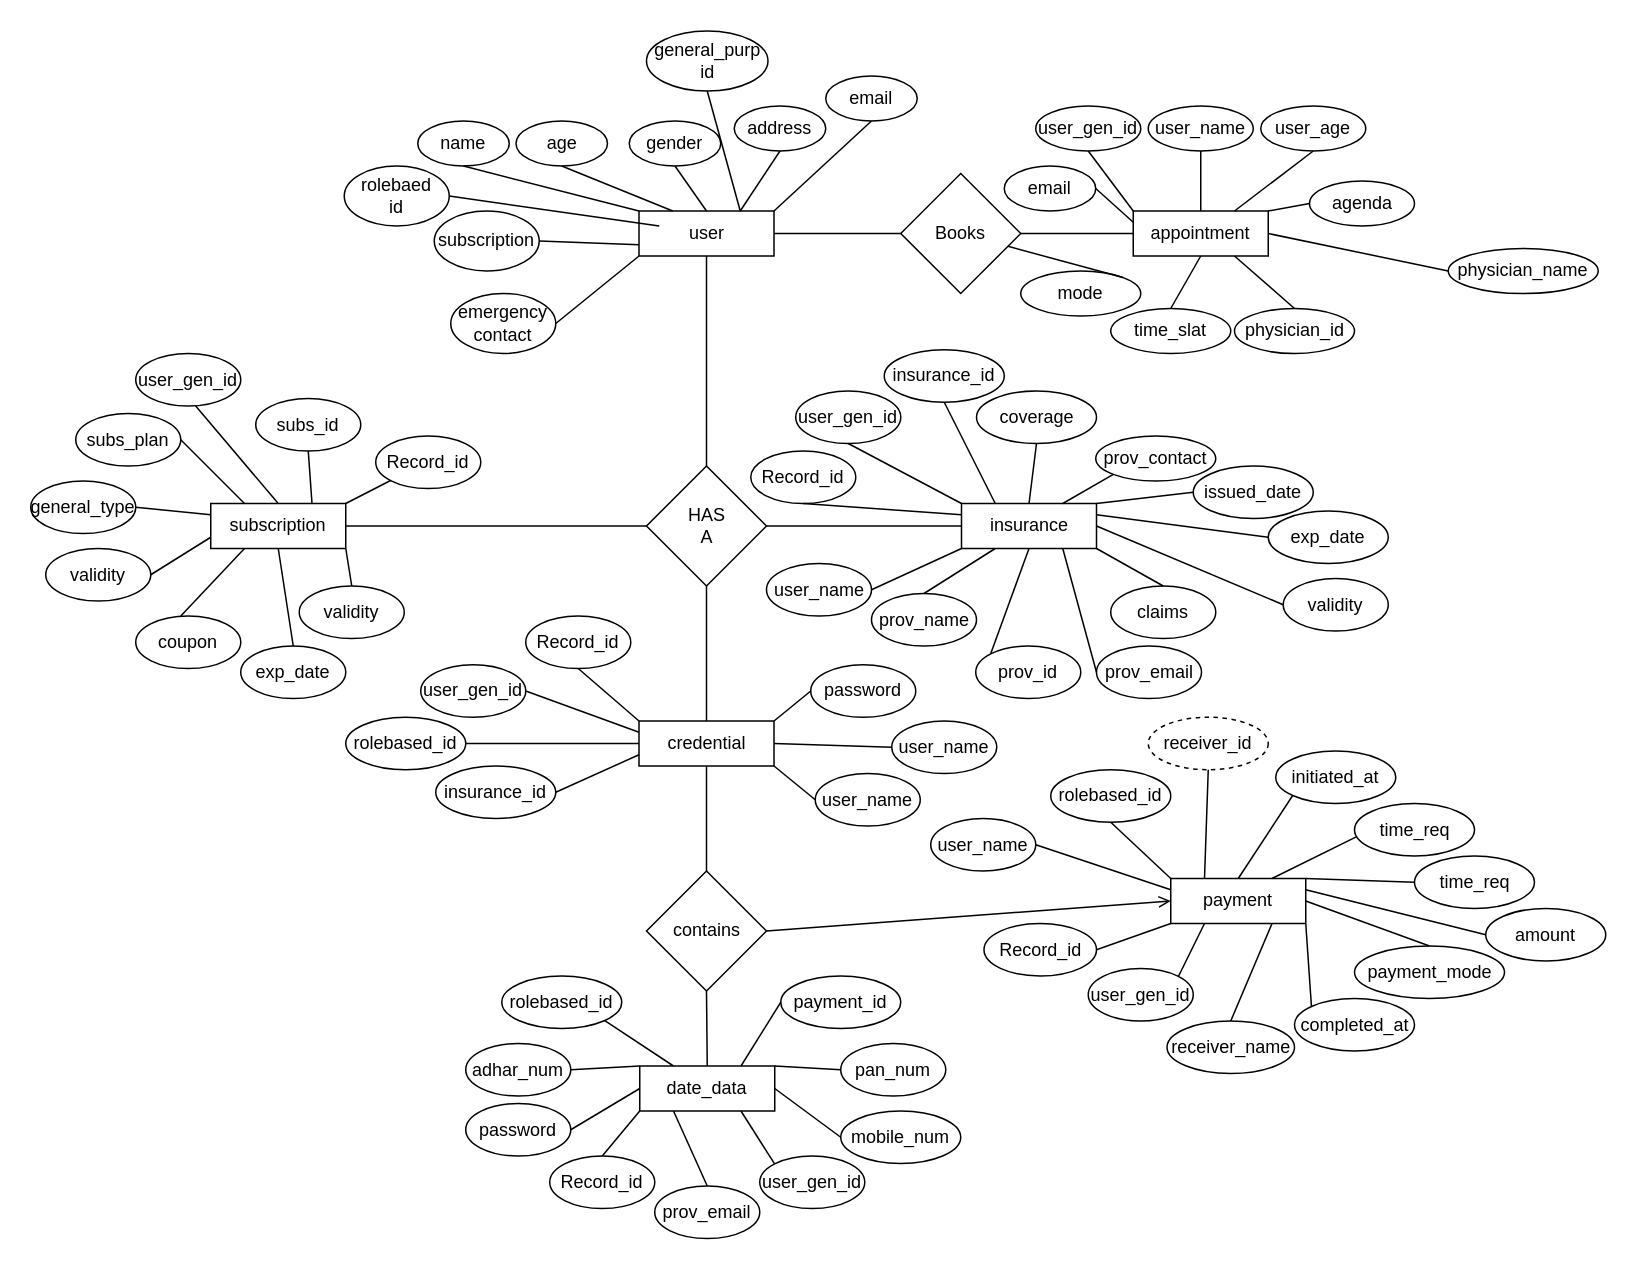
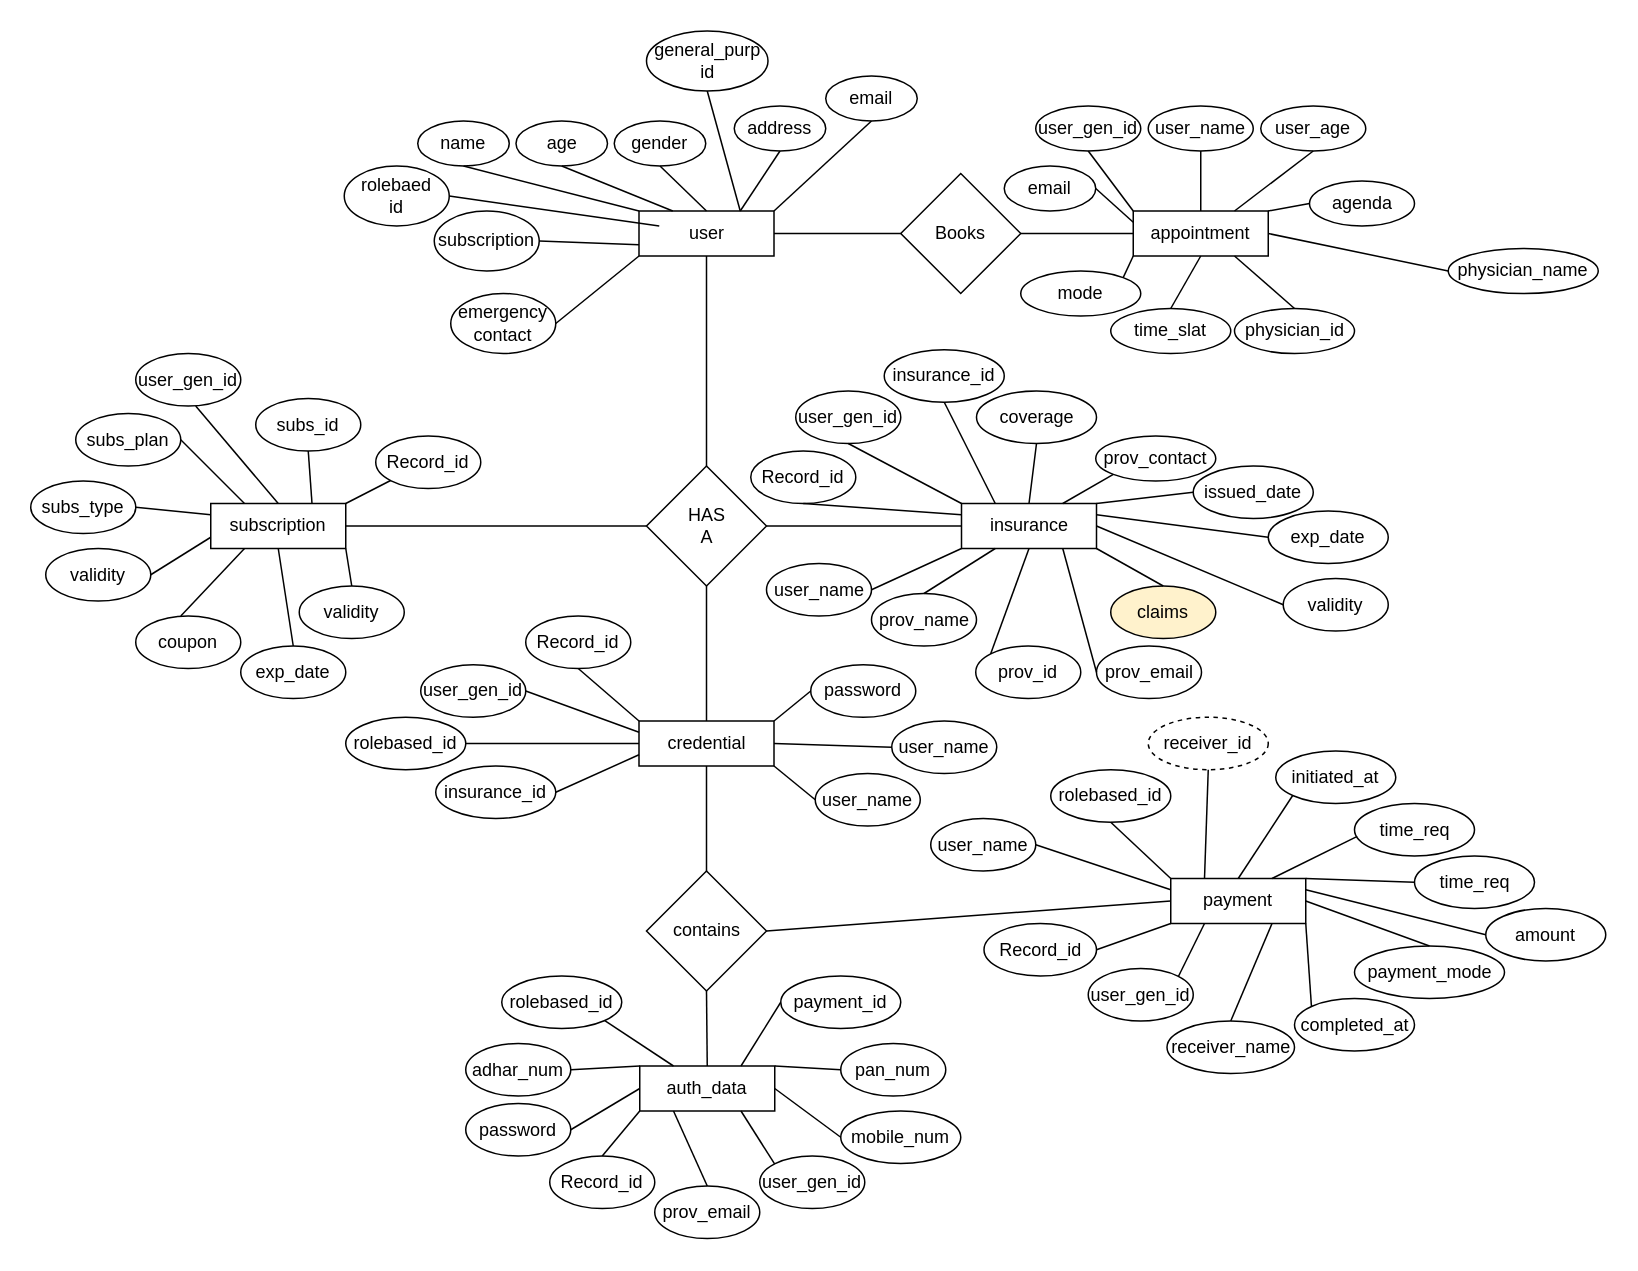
- <mxCell id="11" value="gender" style="ellipse;whiteSpace=wrap;html=1;" parent="1" vertex="1"><mxGeometry x="419" y="80" width="61" height="30" as="geometry" /></mxCell>
+ <mxCell id="11" value="gender" style="ellipse;whiteSpace=wrap;html=1;" parent="1" vertex="1"><mxGeometry x="409" y="80" width="61" height="30" as="geometry" /></mxCell>
- <mxCell id="156" value="" style="endArrow=none;html=1;rounded=0;exitX=1;exitY=0;exitDx=0;exitDy=0;" edge="1" parent="1" source="150" target="90"><mxGeometry width="50" height="50" relative="1" as="geometry"><mxPoint x="790" y="215" as="sourcePoint" /><mxPoint x="770" y="170" as="targetPoint" /></mxGeometry></mxCell>
+ <mxCell id="156" value="" style="endArrow=none;html=1;rounded=0;exitX=1;exitY=0;exitDx=0;exitDy=0;entryX=0;entryY=1;entryDx=0;entryDy=0;" edge="1" parent="1" source="150" target="7"><mxGeometry width="50" height="50" relative="1" as="geometry"><mxPoint x="790" y="215" as="sourcePoint" /><mxPoint x="770" y="170" as="targetPoint" /></mxGeometry></mxCell>
- <mxCell id="80" value="general_type" style="ellipse;whiteSpace=wrap;html=1;" parent="1" vertex="1"><mxGeometry x="20" y="320" width="70" height="35" as="geometry" /></mxCell>
+ <mxCell id="80" value="subs_type" style="ellipse;whiteSpace=wrap;html=1;" parent="1" vertex="1"><mxGeometry x="20" y="320" width="70" height="35" as="geometry" /></mxCell>
- <mxCell id="69" value="claims" style="ellipse;whiteSpace=wrap;html=1;" parent="1" vertex="1"><mxGeometry x="740" y="390" width="70" height="35" as="geometry" /></mxCell>
+ <mxCell id="69" value="claims" style="ellipse;whiteSpace=wrap;html=1;fillColor=#fff2cc;" parent="1" vertex="1"><mxGeometry x="740" y="390" width="70" height="35" as="geometry" /></mxCell>
- <mxCell id="122" value="" style="endArrow=open;html=1;rounded=0;exitX=1;exitY=0.5;exitDx=0;exitDy=0;entryX=0;entryY=0.5;entryDx=0;entryDy=0;" edge="1" parent="1" source="101" target="8"><mxGeometry width="50" height="50" relative="1" as="geometry"><mxPoint x="481" y="650" as="sourcePoint" /><mxPoint x="700" y="600" as="targetPoint" /></mxGeometry></mxCell>
+ <mxCell id="122" value="" style="endArrow=none;html=1;rounded=0;exitX=1;exitY=0.5;exitDx=0;exitDy=0;entryX=0;entryY=0.5;entryDx=0;entryDy=0;" edge="1" parent="1" source="101" target="8"><mxGeometry width="50" height="50" relative="1" as="geometry"><mxPoint x="481" y="650" as="sourcePoint" /><mxPoint x="700" y="600" as="targetPoint" /></mxGeometry></mxCell>
- <mxCell id="6" value="date_data" style="rounded=0;whiteSpace=wrap;html=1;" parent="1" vertex="1"><mxGeometry x="426" y="710" width="90" height="30" as="geometry" /></mxCell>
+ <mxCell id="6" value="auth_data" style="rounded=0;whiteSpace=wrap;html=1;" parent="1" vertex="1"><mxGeometry x="426" y="710" width="90" height="30" as="geometry" /></mxCell>
